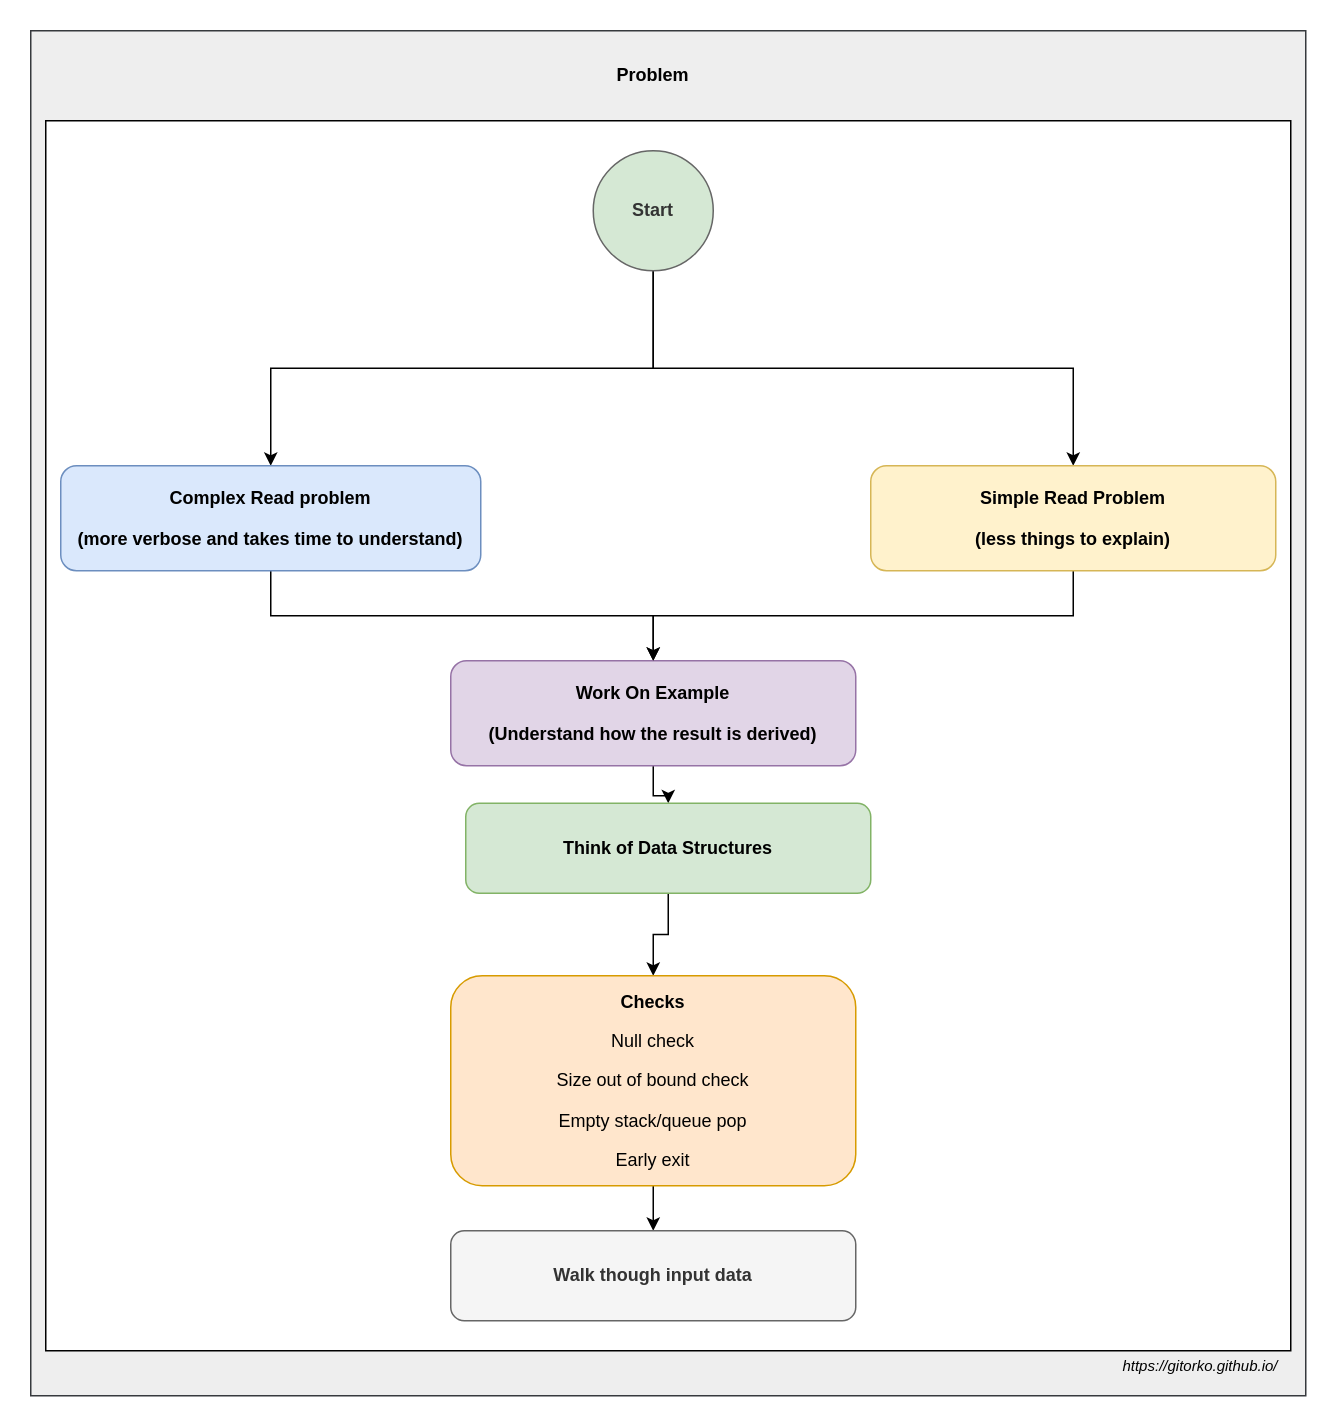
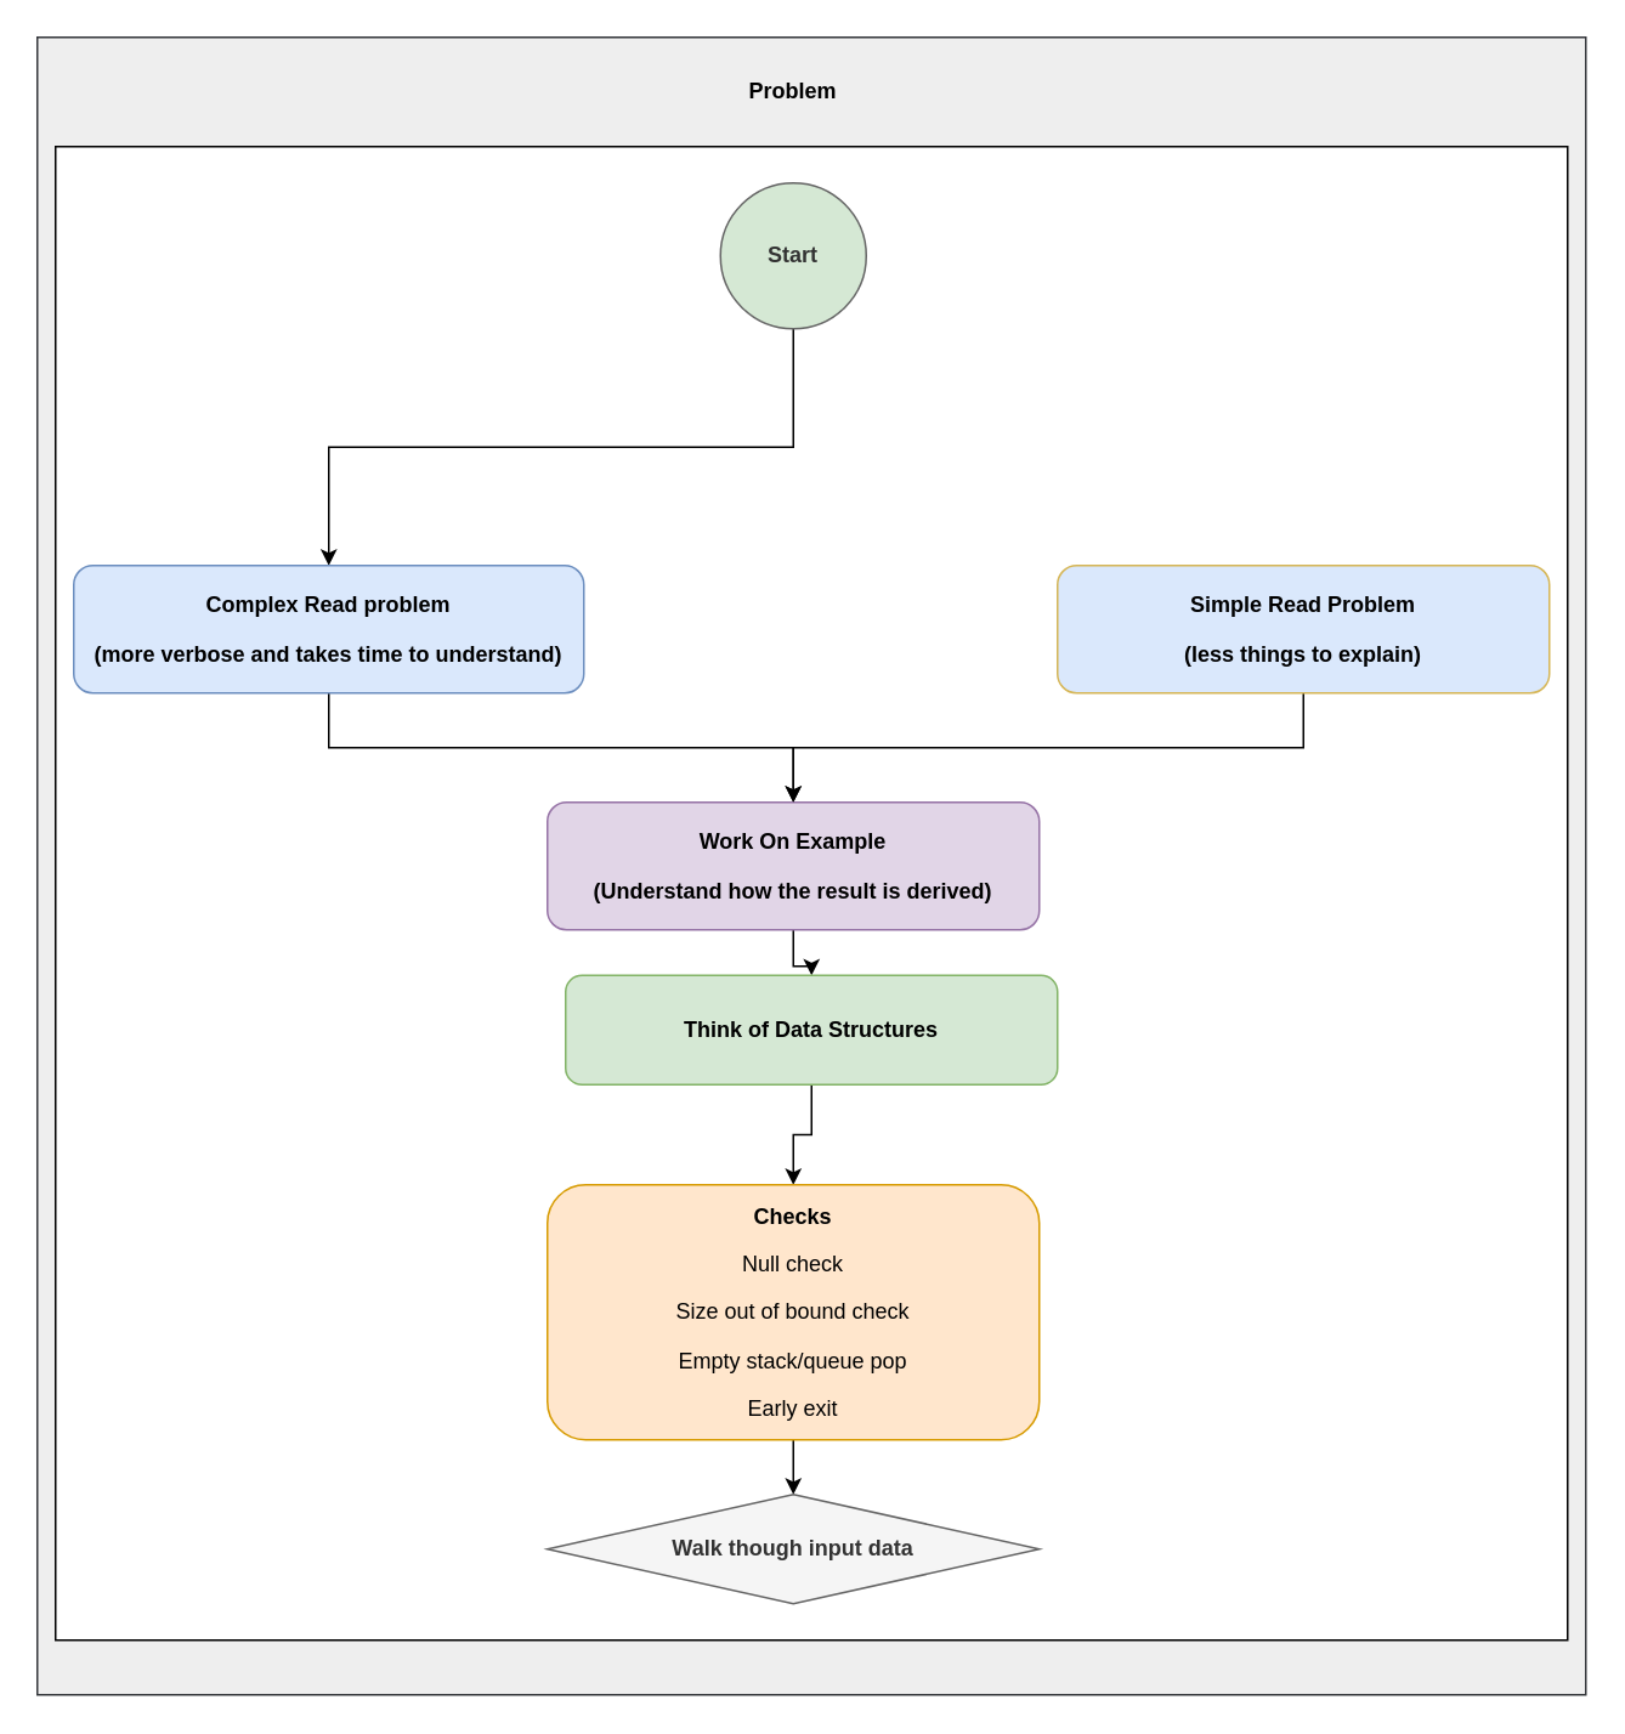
- <mxCell id="4" style="edgeStyle=orthogonalEdgeStyle;rounded=0;orthogonalLoop=1;jettySize=auto;html=1;exitX=0.5;exitY=1;exitDx=0;exitDy=0;" parent="1" source="6" target="17" edge="1"><mxGeometry relative="1" as="geometry" /></mxCell>
- <mxCell id="17" value="&lt;p&gt;&lt;strong&gt;&lt;font style=&quot;font-size: 12px&quot;&gt;Simple Read Problem&lt;/font&gt;&lt;/strong&gt;&lt;/p&gt;&lt;p&gt;&lt;strong&gt;&lt;font style=&quot;font-size: 12px&quot;&gt;(less things to explain)&lt;/font&gt;&lt;/strong&gt;&lt;/p&gt;" style="rounded=1;whiteSpace=wrap;html=1;fillColor=#fff2cc;strokeColor=#d6b656;" parent="1" vertex="1"><mxGeometry x="580" y="310" width="270" height="70" as="geometry" /></mxCell>
+ <mxCell id="17" value="&lt;p&gt;&lt;strong&gt;&lt;font style=&quot;font-size: 12px&quot;&gt;Simple Read Problem&lt;/font&gt;&lt;/strong&gt;&lt;/p&gt;&lt;p&gt;&lt;strong&gt;&lt;font style=&quot;font-size: 12px&quot;&gt;(less things to explain)&lt;/font&gt;&lt;/strong&gt;&lt;/p&gt;" style="rounded=1;whiteSpace=wrap;html=1;fillColor=#dae8fc;strokeColor=#d6b656;" parent="1" vertex="1"><mxGeometry x="580" y="310" width="270" height="70" as="geometry" /></mxCell>
- <mxCell id="15" value="&lt;p&gt;&lt;font style=&quot;font-size: 12px&quot;&gt;Walk though input data&lt;/font&gt;&lt;br&gt;&lt;/p&gt;" style="rounded=1;whiteSpace=wrap;html=1;fontStyle=1;fillColor=#f5f5f5;strokeColor=#666666;fontColor=#333333;" parent="1" vertex="1"><mxGeometry x="300" y="820" width="270" height="60" as="geometry" /></mxCell>
+ <mxCell id="15" value="&lt;p&gt;&lt;font style=&quot;font-size: 12px&quot;&gt;Walk though input data&lt;/font&gt;&lt;br&gt;&lt;/p&gt;" style="rhombus;whiteSpace=wrap;html=1;fontStyle=1;fillColor=#f5f5f5;strokeColor=#666666;fontColor=#333333;" parent="1" vertex="1"><mxGeometry x="300" y="820" width="270" height="60" as="geometry" /></mxCell>
- <mxCell id="19" value="&lt;font style=&quot;font-size: 10px&quot;&gt;&lt;i&gt;https://gitorko.github.io/&lt;/i&gt;&lt;/font&gt;" style="text;html=1;strokeColor=none;fillColor=none;align=center;verticalAlign=middle;whiteSpace=wrap;rounded=0;" parent="1" vertex="1"><mxGeometry x="740" y="900" width="120" height="20" as="geometry" /></mxCell>
